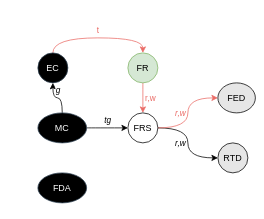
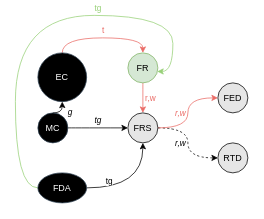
+ <mxCell id="9" value="tg" style="edgeStyle=orthogonalEdgeStyle;curved=1;orthogonalLoop=1;jettySize=auto;html=1;exitX=0;exitY=0.5;exitDx=0;exitDy=0;fontColor=#97D077;strokeColor=#97D077;entryX=0.979;entryY=0.62;entryDx=0;entryDy=0;entryPerimeter=0;" parent="1" source="10" target="17" edge="1"><mxGeometry x="0.308" y="10" relative="1" as="geometry"><mxPoint x="30" y="30" as="targetPoint" /><Array as="points"><mxPoint x="20" y="250" /><mxPoint x="20" y="20" /><mxPoint x="230" y="20" /><mxPoint x="230" y="95" /></Array><mxPoint as="offset" /></mxGeometry></mxCell>
- <mxCell id="3" value="EC" style="ellipse;whiteSpace=wrap;html=1;aspect=fixed;fillColor=#000000;strokeColor=#314354;fontColor=#ffffff;" parent="1" vertex="1"><mxGeometry x="50" y="70" width="40" height="40" as="geometry" /></mxCell>
+ <mxCell id="3" value="EC" style="ellipse;whiteSpace=wrap;html=1;aspect=fixed;fillColor=#000000;strokeColor=#314354;fontColor=#ffffff;" parent="1" vertex="1"><mxGeometry x="50" y="70" width="65" height="65" as="geometry" /></mxCell>
- <mxCell id="14" value="FED" style="ellipse;whiteSpace=wrap;html=1;aspect=fixed;fillColor=#E6E6E6;" parent="1" vertex="1"><mxGeometry x="290" y="110" width="50" height="40" as="geometry" /></mxCell>
+ <mxCell id="14" value="FED" style="ellipse;whiteSpace=wrap;html=1;aspect=fixed;fillColor=#E6E6E6;" parent="1" vertex="1"><mxGeometry x="290" y="110" width="40" height="40" as="geometry" /></mxCell>
- <mxCell id="6" value="MC" style="ellipse;whiteSpace=wrap;html=1;aspect=fixed;fillColor=#000000;strokeColor=#314354;fontColor=#ffffff;" parent="1" vertex="1"><mxGeometry x="50" y="150" width="65" height="40" as="geometry" /></mxCell>
+ <mxCell id="6" value="MC" style="ellipse;whiteSpace=wrap;html=1;aspect=fixed;fillColor=#000000;strokeColor=#314354;fontColor=#ffffff;" parent="1" vertex="1"><mxGeometry x="50" y="150" width="40" height="40" as="geometry" /></mxCell>
- <mxCell id="13" value="FRS" style="ellipse;whiteSpace=wrap;html=1;aspect=fixed;fillColor=#ffffff;" parent="1" vertex="1"><mxGeometry x="170" y="150" width="40" height="40" as="geometry" /></mxCell>
+ <mxCell id="13" value="FRS" style="ellipse;whiteSpace=wrap;html=1;aspect=fixed;fillColor=#E6E6E6;" parent="1" vertex="1"><mxGeometry x="170" y="150" width="40" height="40" as="geometry" /></mxCell>
- <mxCell id="11" value="&lt;i&gt;r,w&lt;/i&gt;" style="edgeStyle=orthogonalEdgeStyle;curved=1;orthogonalLoop=1;jettySize=auto;html=1;exitX=1;exitY=0.5;exitDx=0;exitDy=0;entryX=0;entryY=0.5;entryDx=0;entryDy=0;" parent="1" source="13" target="15" edge="1"><mxGeometry x="0.001" y="-10" relative="1" as="geometry"><mxPoint as="offset" /></mxGeometry></mxCell>
+ <mxCell id="11" value="&lt;i&gt;r,w&lt;/i&gt;" style="edgeStyle=orthogonalEdgeStyle;curved=1;orthogonalLoop=1;jettySize=auto;html=1;exitX=1;exitY=0.5;exitDx=0;exitDy=0;entryX=0;entryY=0.5;entryDx=0;entryDy=0;dashed=1;" parent="1" source="13" target="15" edge="1"><mxGeometry x="0.001" y="-10" relative="1" as="geometry"><mxPoint as="offset" /></mxGeometry></mxCell>
+ <mxCell id="7" style="edgeStyle=orthogonalEdgeStyle;orthogonalLoop=1;jettySize=auto;html=1;exitX=1;exitY=0.5;exitDx=0;exitDy=0;entryX=0.5;entryY=1;entryDx=0;entryDy=0;curved=1;" parent="1" source="10" target="13" edge="1"><mxGeometry relative="1" as="geometry" /></mxCell>
+ <mxCell id="8" value="tg" style="edgeLabel;html=1;align=center;verticalAlign=middle;resizable=0;points=[];" parent="7" vertex="1" connectable="0"><mxGeometry x="-0.084" y="13" relative="1" as="geometry"><mxPoint x="-33" y="3" as="offset" /></mxGeometry></mxCell>
